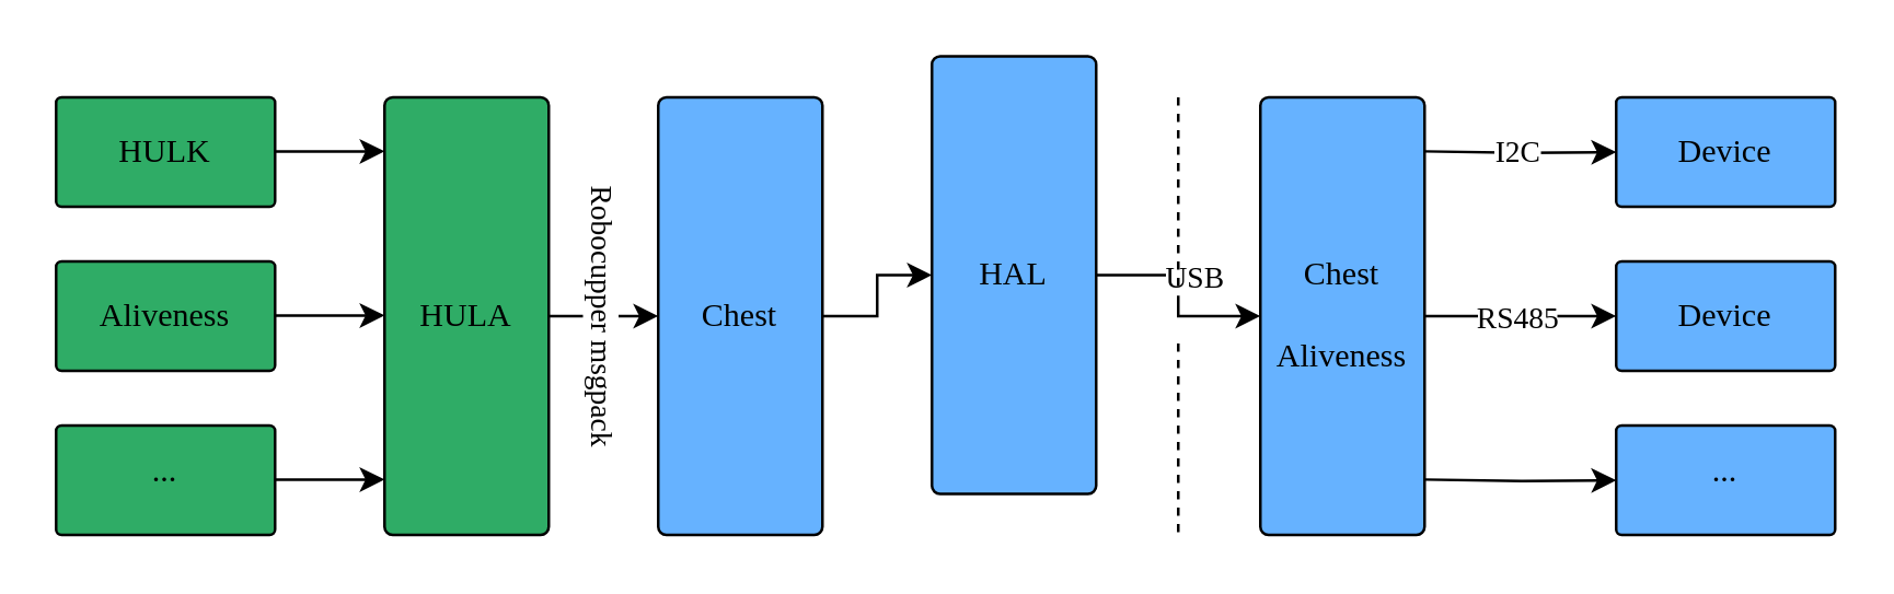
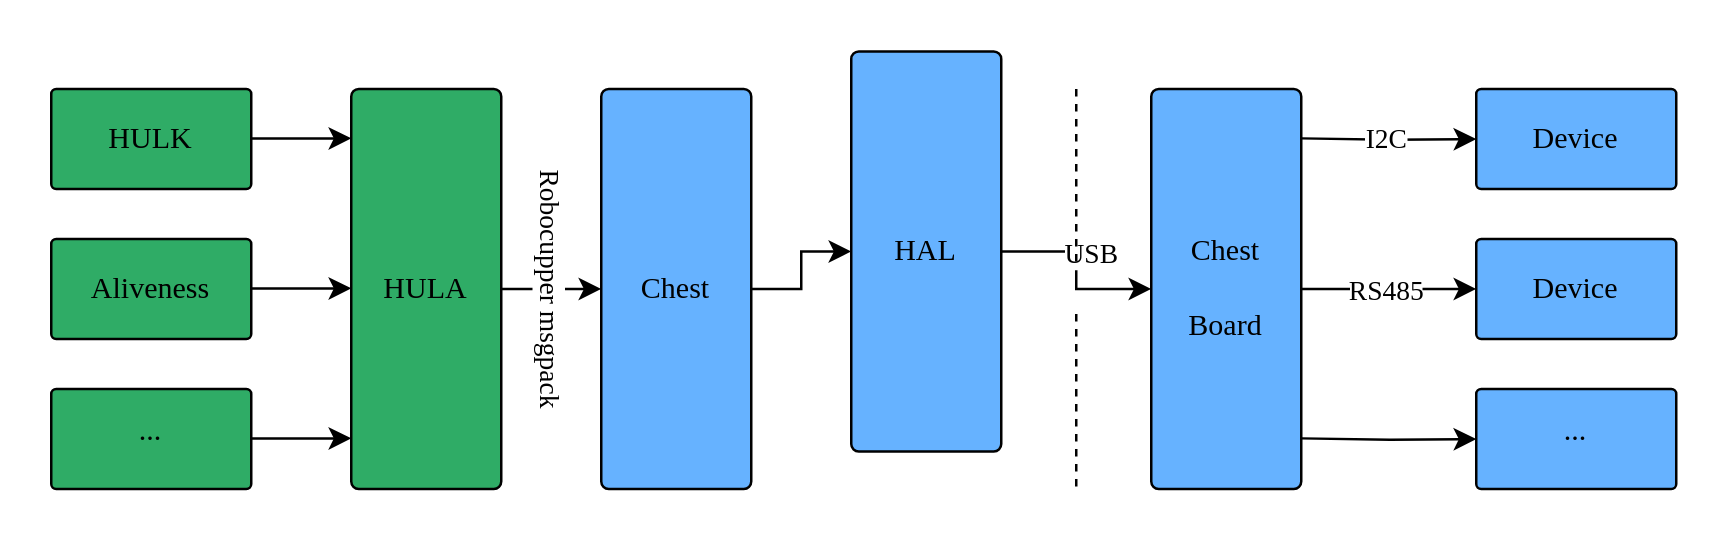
- <mxCell id="9" value="&lt;div style=&quot;padding-left: 0px;&quot; align=&quot;center&quot;&gt;&lt;br&gt;&lt;/div&gt;&lt;div style=&quot;padding-left: 0px;&quot; align=&quot;center&quot;&gt;&lt;br&gt;&lt;/div&gt;&lt;div style=&quot;padding-left: 0px;&quot; align=&quot;center&quot;&gt;&lt;br&gt;&lt;/div&gt;&lt;div style=&quot;padding-left: 0px; line-height: 250%;&quot; align=&quot;center&quot;&gt;Chest Aliveness&lt;br&gt;&lt;/div&gt;" style="rounded=1;whiteSpace=wrap;html=1;align=center;verticalAlign=top;arcSize=5;fontFamily=Fira Code;fontSource=https%3A%2F%2Ffonts.googleapis.com%2Fcss%3Ffamily%3DFira%2BCode;fillColor=#66B2FF;glass=0;shadow=0;" vertex="1" parent="1"><mxGeometry x="460" y="35" width="60" height="160" as="geometry" /></mxCell>
+ <mxCell id="9" value="&lt;div style=&quot;padding-left: 0px;&quot; align=&quot;center&quot;&gt;&lt;br&gt;&lt;/div&gt;&lt;div style=&quot;padding-left: 0px;&quot; align=&quot;center&quot;&gt;&lt;br&gt;&lt;/div&gt;&lt;div style=&quot;padding-left: 0px;&quot; align=&quot;center&quot;&gt;&lt;br&gt;&lt;/div&gt;&lt;div style=&quot;padding-left: 0px; line-height: 250%;&quot; align=&quot;center&quot;&gt;Chest Board&lt;br&gt;&lt;/div&gt;" style="rounded=1;whiteSpace=wrap;html=1;align=center;verticalAlign=top;arcSize=5;fontFamily=Fira Code;fontSource=https%3A%2F%2Ffonts.googleapis.com%2Fcss%3Ffamily%3DFira%2BCode;fillColor=#66B2FF;glass=0;shadow=0;" vertex="1" parent="1"><mxGeometry x="460" y="35" width="60" height="160" as="geometry" /></mxCell>
